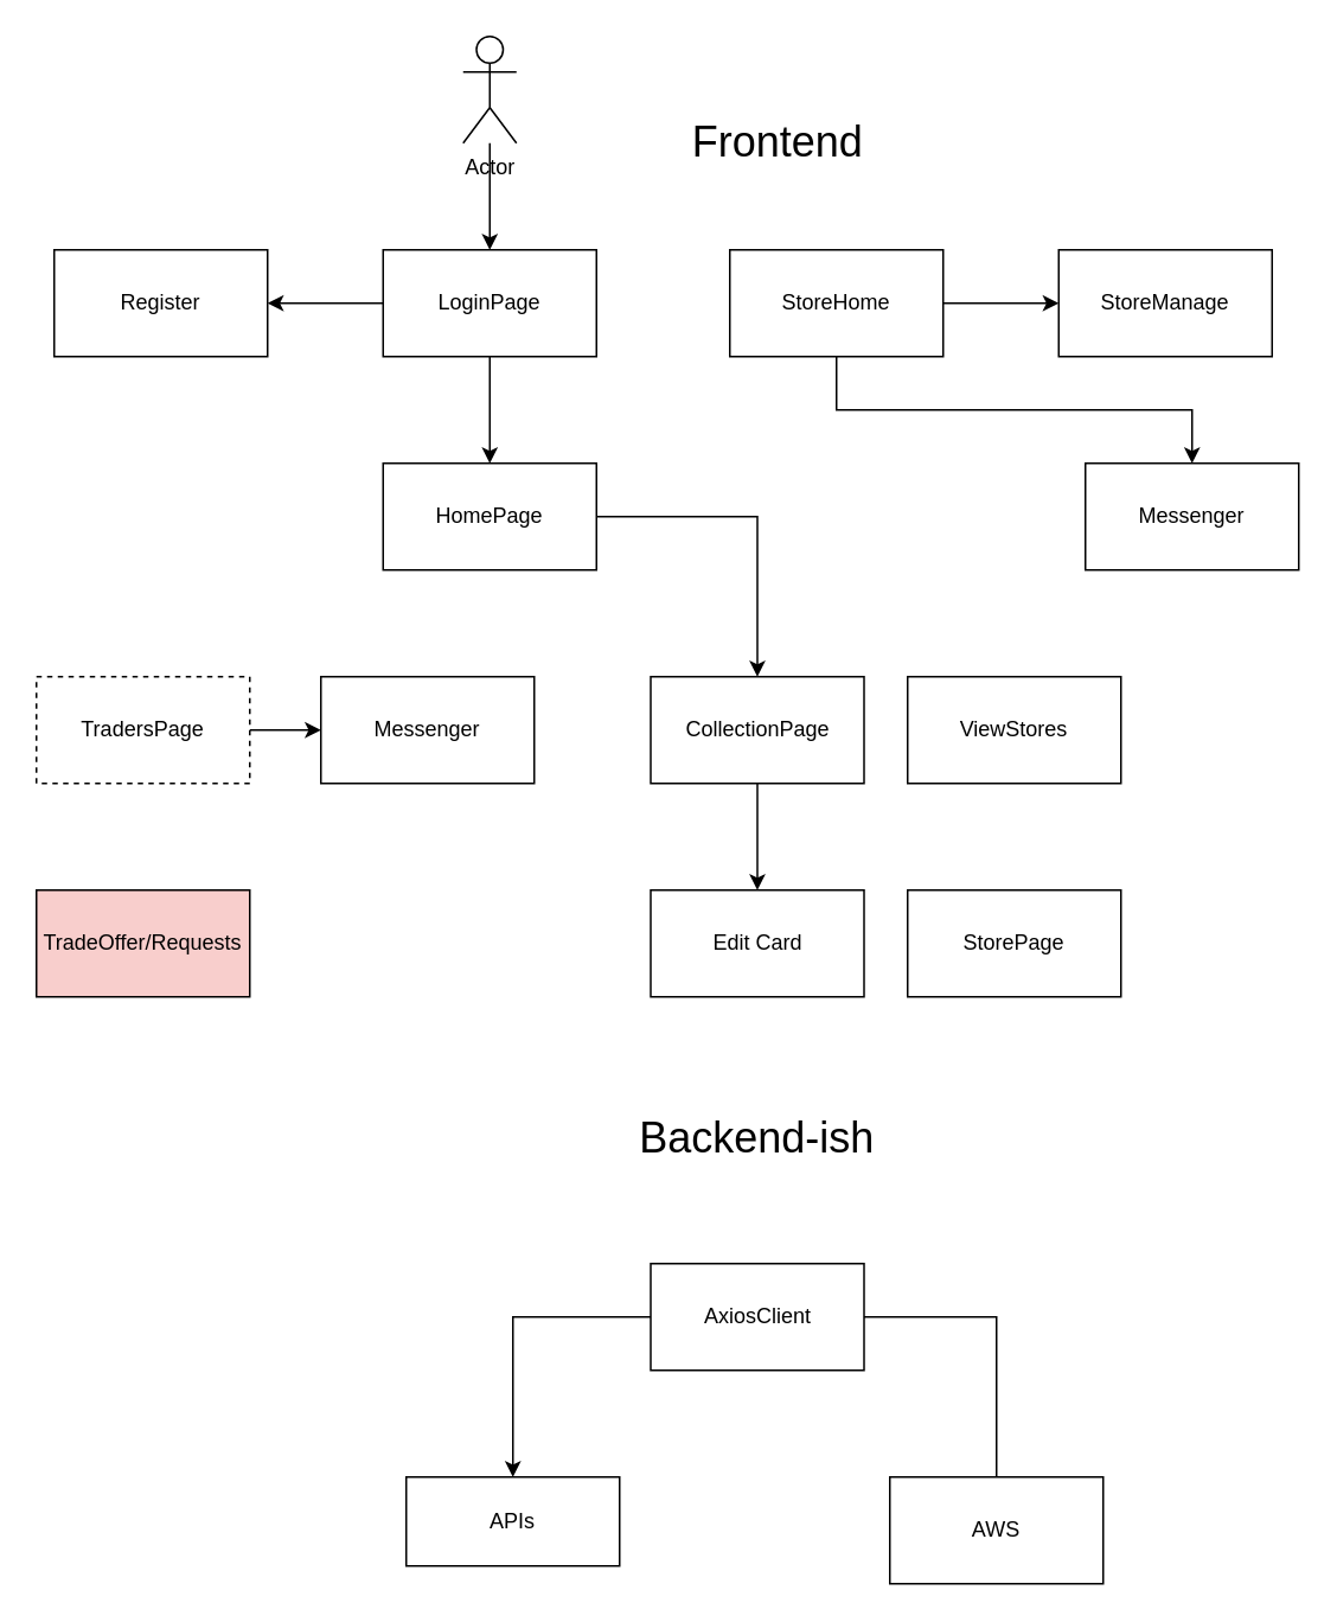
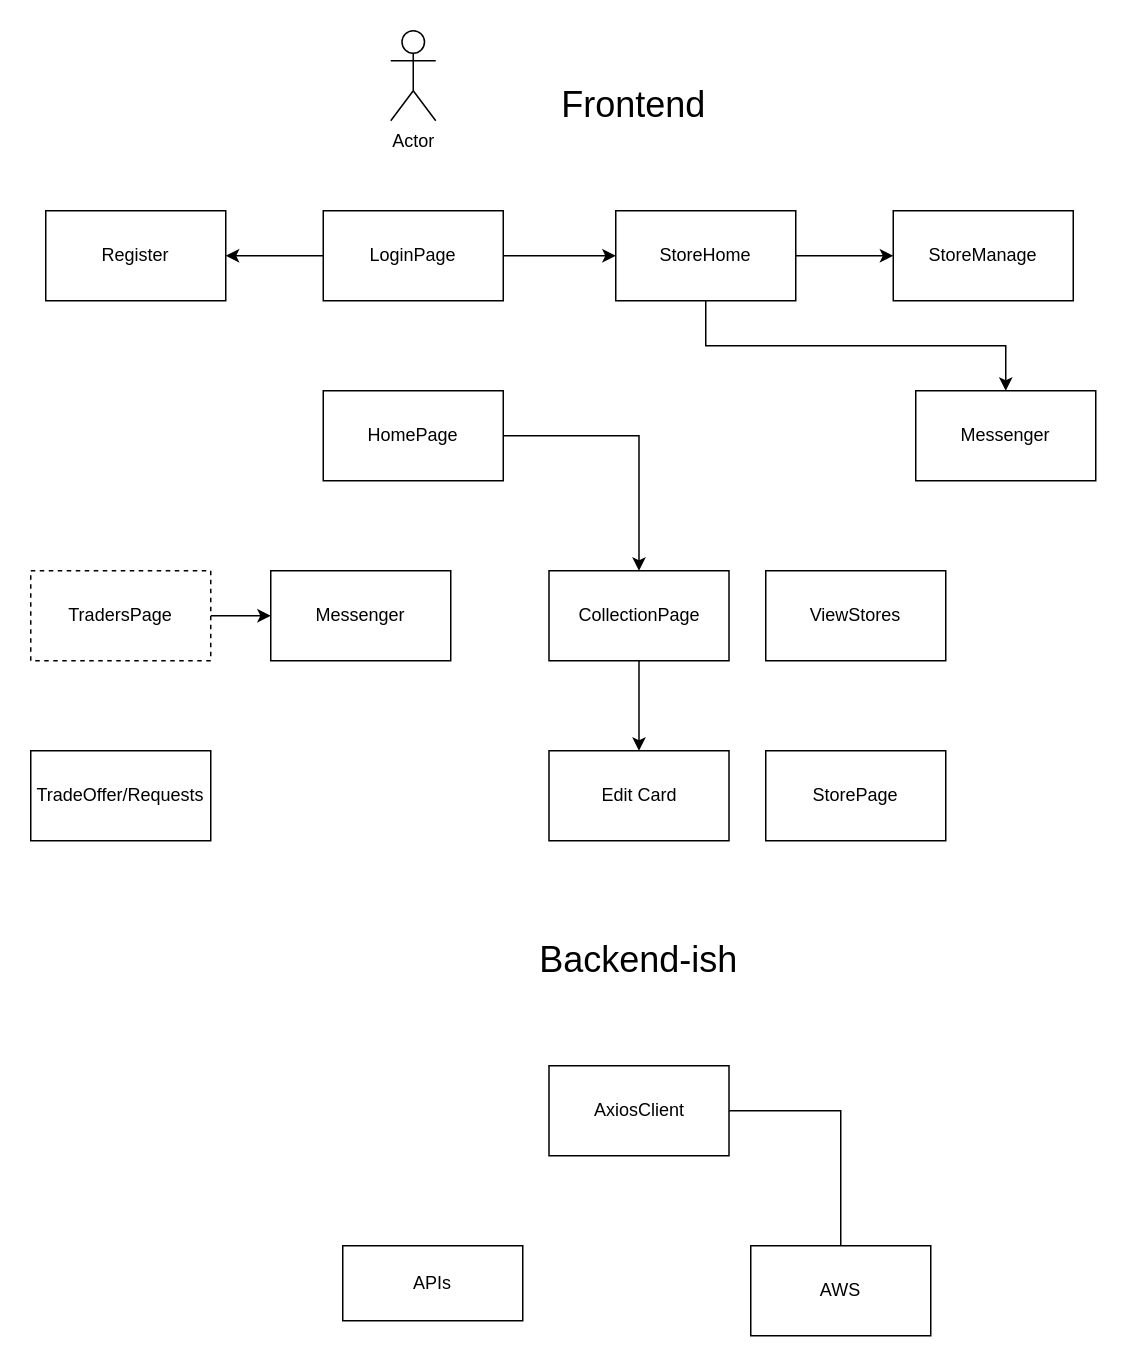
- <mxCell id="19" value="&lt;font style=&quot;font-size: 24px&quot;&gt;Frontend&amp;nbsp;&lt;/font&gt;" style="text;html=1;strokeColor=none;fillColor=none;align=center;verticalAlign=middle;whiteSpace=wrap;rounded=0;" vertex="1" parent="1"><mxGeometry x="363" y="70" width="155" height="20" as="geometry" /></mxCell>
+ <mxCell id="19" value="&lt;font style=&quot;font-size: 24px&quot;&gt;Frontend&amp;nbsp;&lt;/font&gt;" style="text;html=1;strokeColor=none;fillColor=none;align=center;verticalAlign=middle;whiteSpace=wrap;rounded=0;" vertex="1" parent="1"><mxGeometry x="348" y="60" width="155" height="20" as="geometry" /></mxCell>
- <mxCell id="30" style="edgeStyle=orthogonalEdgeStyle;rounded=0;orthogonalLoop=1;jettySize=auto;html=1;entryX=0.5;entryY=0;entryDx=0;entryDy=0;" edge="1" parent="1" source="31" target="5"><mxGeometry relative="1" as="geometry" /></mxCell>
+ <mxCell id="3" style="edgeStyle=orthogonalEdgeStyle;rounded=0;orthogonalLoop=1;jettySize=auto;html=1;entryX=0;entryY=0.5;entryDx=0;entryDy=0;" edge="1" parent="1" source="5" target="26"><mxGeometry relative="1" as="geometry" /></mxCell>
- <mxCell id="2" style="edgeStyle=orthogonalEdgeStyle;rounded=0;orthogonalLoop=1;jettySize=auto;html=1;entryX=0.5;entryY=0;entryDx=0;entryDy=0;" edge="1" parent="1" source="5" target="8"><mxGeometry relative="1" as="geometry" /></mxCell>
- <mxCell id="13" value="TradeOffer/Requests" style="rounded=0;whiteSpace=wrap;html=1;fillColor=#f8cecc;" vertex="1" parent="1"><mxGeometry x="20" y="500" width="120" height="60" as="geometry" /></mxCell>
+ <mxCell id="13" value="TradeOffer/Requests" style="rounded=0;whiteSpace=wrap;html=1;" vertex="1" parent="1"><mxGeometry x="20" y="500" width="120" height="60" as="geometry" /></mxCell>
- <mxCell id="17" style="edgeStyle=orthogonalEdgeStyle;rounded=0;orthogonalLoop=1;jettySize=auto;html=1;entryX=0.5;entryY=0;entryDx=0;entryDy=0;" edge="1" parent="1" source="18" target="21"><mxGeometry relative="1" as="geometry" /></mxCell>
